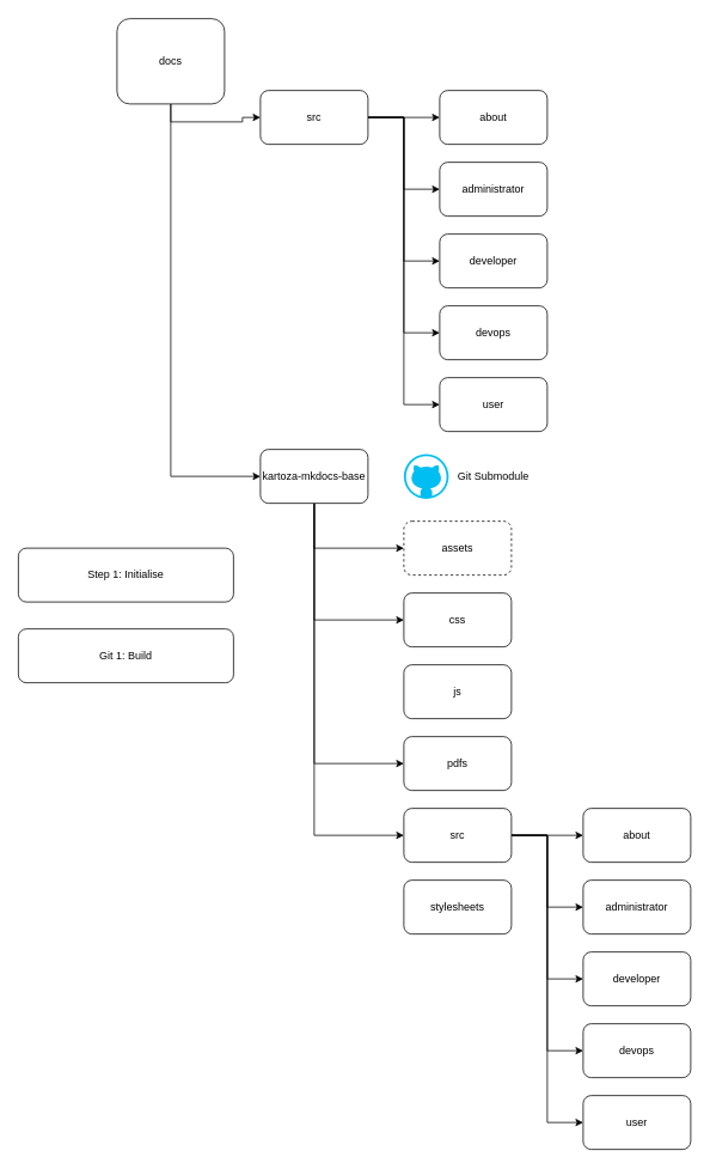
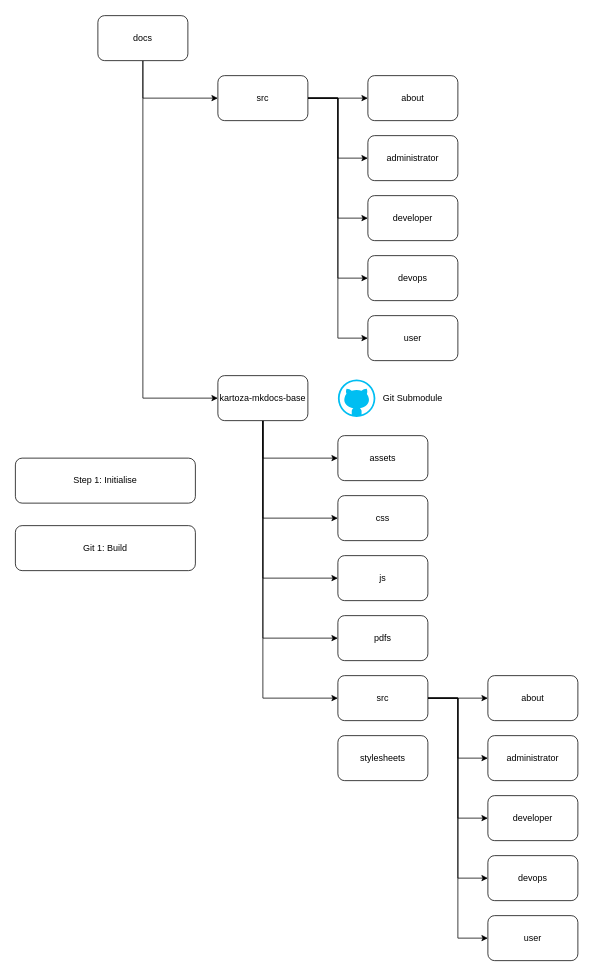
- <mxCell id="4" value="docs" style="rounded=1;whiteSpace=wrap;html=1;" vertex="1" parent="1"><mxGeometry x="130" y="20" width="120" height="95" as="geometry" /></mxCell>
+ <mxCell id="4" value="docs" style="rounded=1;whiteSpace=wrap;html=1;" vertex="1" parent="1"><mxGeometry x="130" y="20" width="120" height="60" as="geometry" /></mxCell>
- <mxCell id="23" value="assets" style="rounded=1;whiteSpace=wrap;html=1;dashed=1;" vertex="1" parent="1"><mxGeometry x="450" y="580" width="120" height="60" as="geometry" /></mxCell>
+ <mxCell id="23" value="assets" style="rounded=1;whiteSpace=wrap;html=1;" vertex="1" parent="1"><mxGeometry x="450" y="580" width="120" height="60" as="geometry" /></mxCell>
+ <mxCell id="14" style="edgeStyle=orthogonalEdgeStyle;rounded=0;orthogonalLoop=1;jettySize=auto;html=1;entryX=0;entryY=0.5;entryDx=0;entryDy=0;exitX=0.5;exitY=1;exitDx=0;exitDy=0;" edge="1" parent="1" source="16" target="25"><mxGeometry relative="1" as="geometry" /></mxCell>
